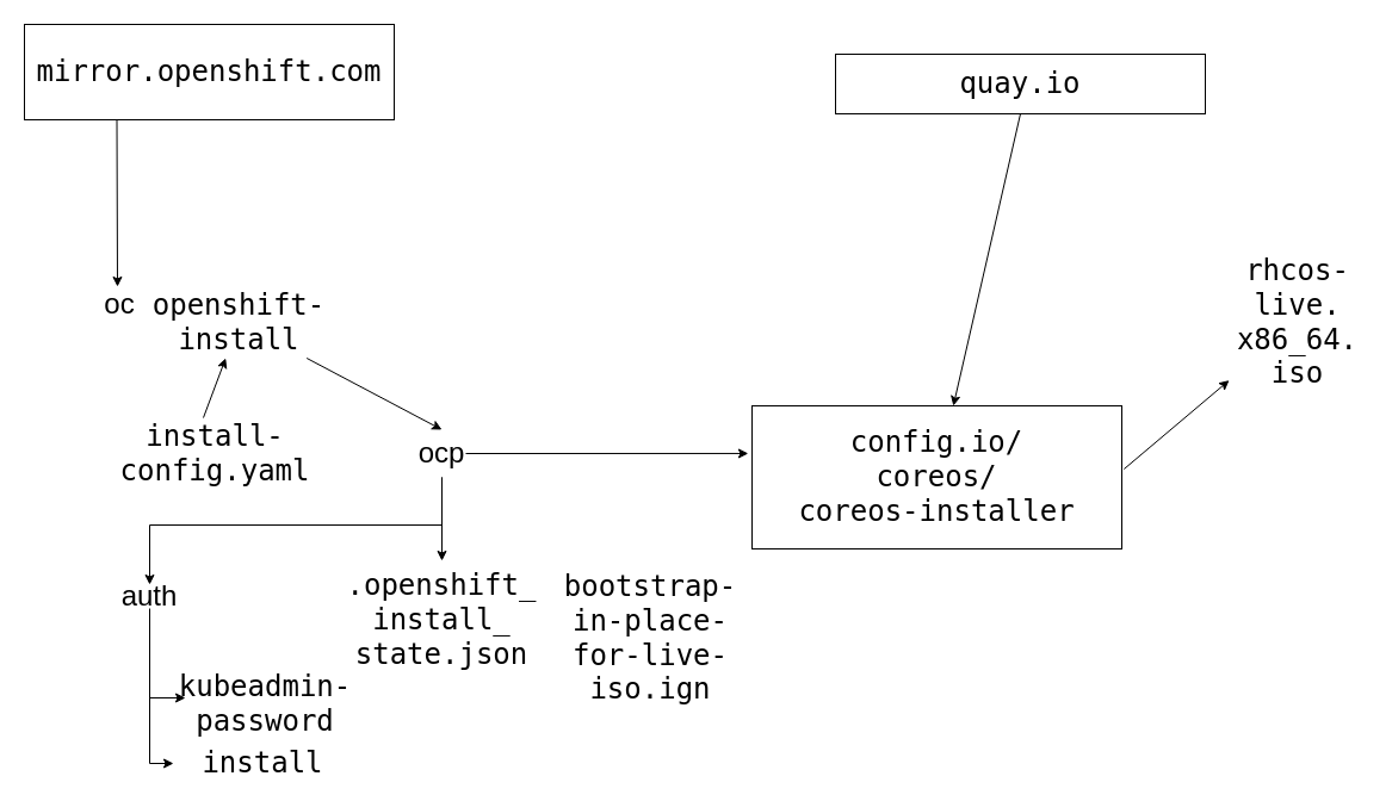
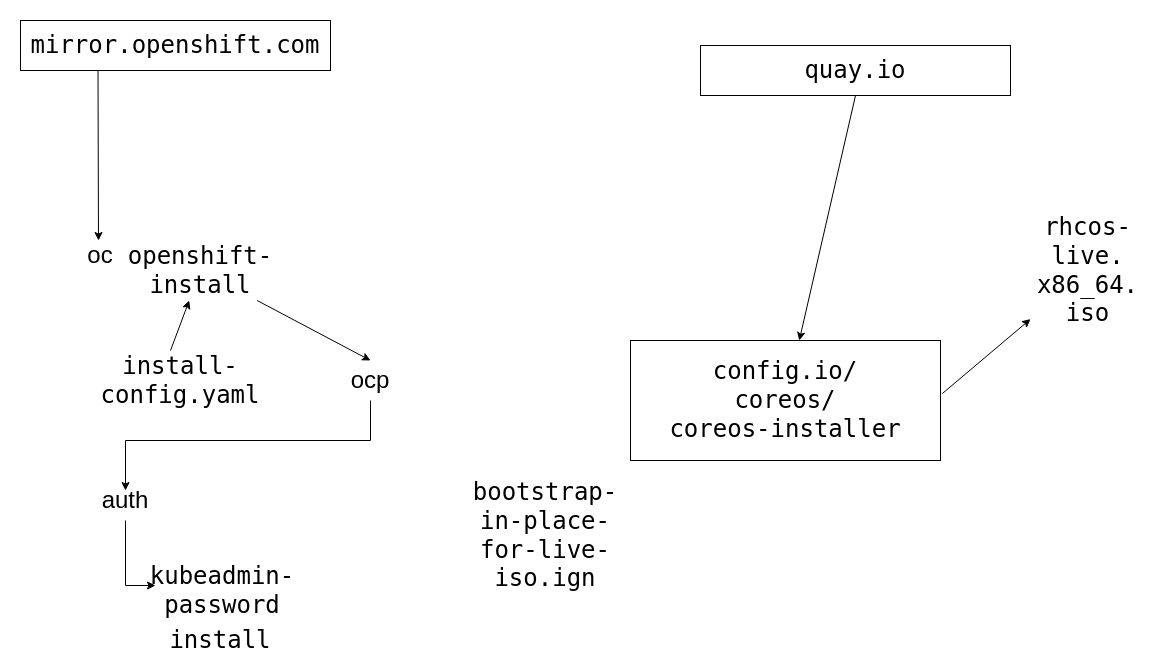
- <mxCell id="2" value="&lt;pre class=&quot;rouge highlight nowrap&quot; id=&quot;clipboard-6&quot;&gt;&lt;code&gt;&lt;font style=&quot;font-size: 24px&quot;&gt;mirror.openshift.com&lt;/font&gt;&lt;/code&gt;&lt;/pre&gt;" style="rounded=0;whiteSpace=wrap;html=1;" vertex="1" parent="1"><mxGeometry x="20" y="20" width="310" height="80" as="geometry" /></mxCell>
+ <mxCell id="2" value="&lt;pre class=&quot;rouge highlight nowrap&quot; id=&quot;clipboard-6&quot;&gt;&lt;code&gt;&lt;font style=&quot;font-size: 24px&quot;&gt;mirror.openshift.com&lt;/font&gt;&lt;/code&gt;&lt;/pre&gt;" style="rounded=0;whiteSpace=wrap;html=1;" vertex="1" parent="1"><mxGeometry x="20" y="20" width="310" height="50" as="geometry" /></mxCell>
- <mxCell id="22" value="" style="endArrow=classic;html=1;exitX=1;exitY=0.5;exitDx=0;exitDy=0;entryX=-0.01;entryY=0.333;entryDx=0;entryDy=0;entryPerimeter=0;" edge="1" parent="1" source="7" target="21"><mxGeometry width="50" height="50" relative="1" as="geometry"><mxPoint x="620" y="310" as="sourcePoint" /><mxPoint x="670" y="260" as="targetPoint" /></mxGeometry></mxCell>
- <mxCell id="19" value="" style="endArrow=classic;html=1;entryX=0.5;entryY=0;entryDx=0;entryDy=0;exitX=0.5;exitY=1;exitDx=0;exitDy=0;" edge="1" parent="1" source="7" target="18"><mxGeometry width="50" height="50" relative="1" as="geometry"><mxPoint x="330" y="310" as="sourcePoint" /><mxPoint x="380" y="260" as="targetPoint" /></mxGeometry></mxCell>
- <mxCell id="18" value="&lt;span style=&quot;font-family: monospace&quot;&gt;&lt;span style=&quot;background-color: rgb(255 , 255 , 255)&quot;&gt;&lt;font style=&quot;font-size: 24px&quot;&gt;.openshift_&lt;br&gt;install_&lt;br&gt;state.json&lt;/font&gt;&lt;/span&gt;&lt;br&gt;&lt;/span&gt;" style="text;html=1;strokeColor=none;fillColor=none;align=center;verticalAlign=middle;whiteSpace=wrap;rounded=0;" vertex="1" parent="1"><mxGeometry x="280" y="470" width="180" height="100" as="geometry" /></mxCell>
- <mxCell id="15" value="" style="endArrow=classic;html=1;entryX=0;entryY=0.5;entryDx=0;entryDy=0;edgeStyle=orthogonalEdgeStyle;rounded=0;" edge="1" parent="1" source="11" target="14"><mxGeometry width="50" height="50" relative="1" as="geometry"><mxPoint x="205" y="350" as="sourcePoint" /><mxPoint x="125" y="610" as="targetPoint" /></mxGeometry></mxCell>
